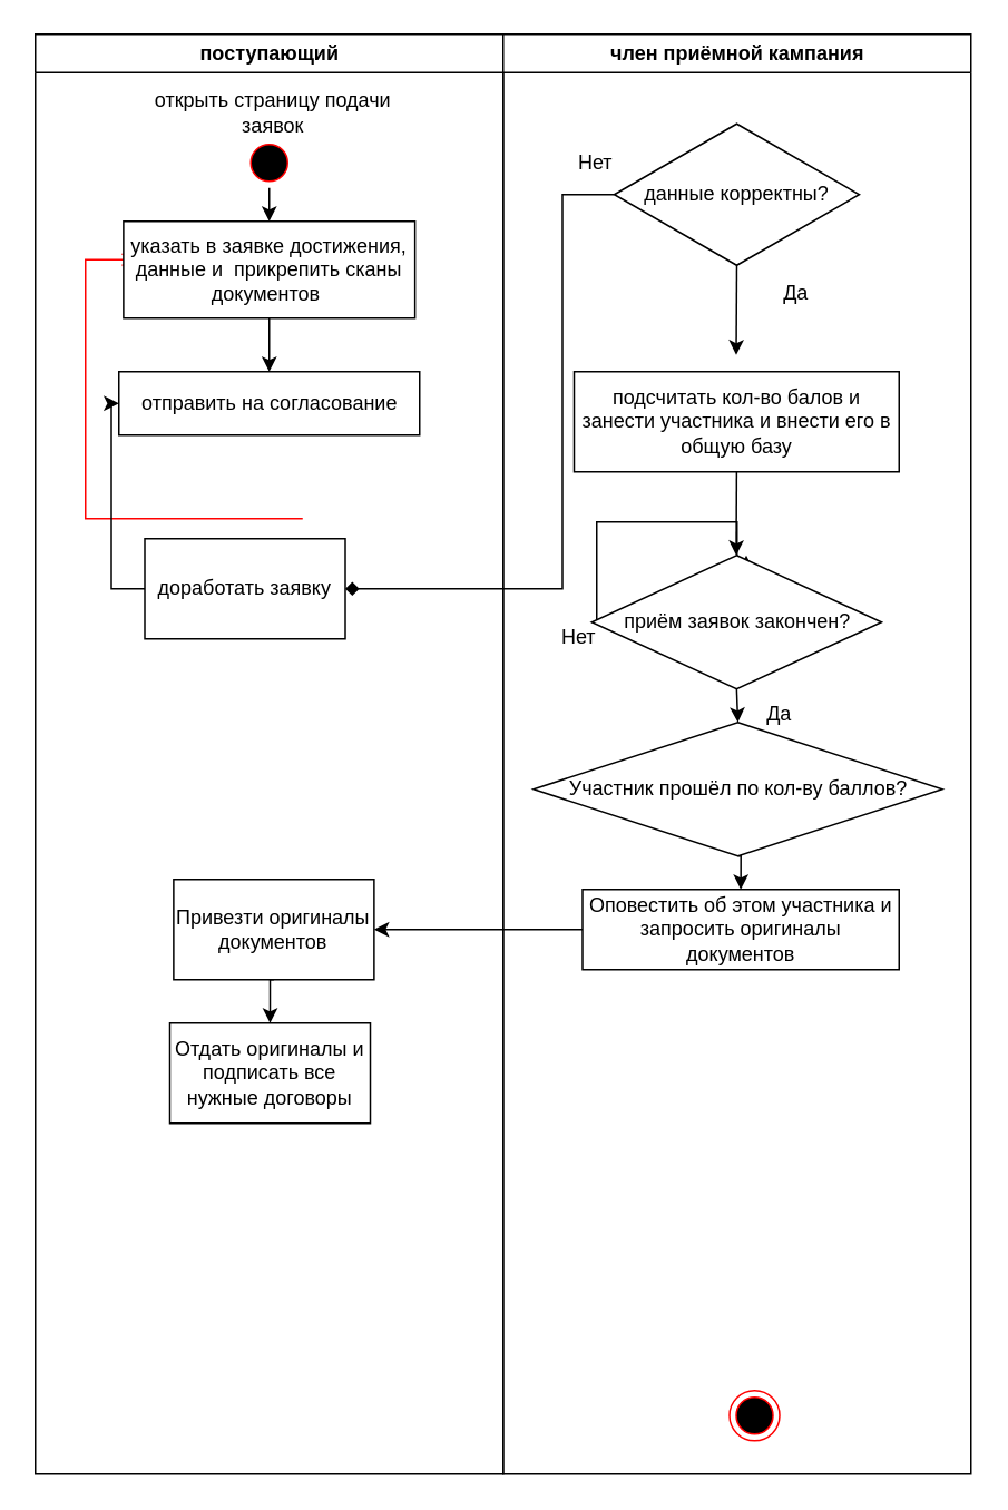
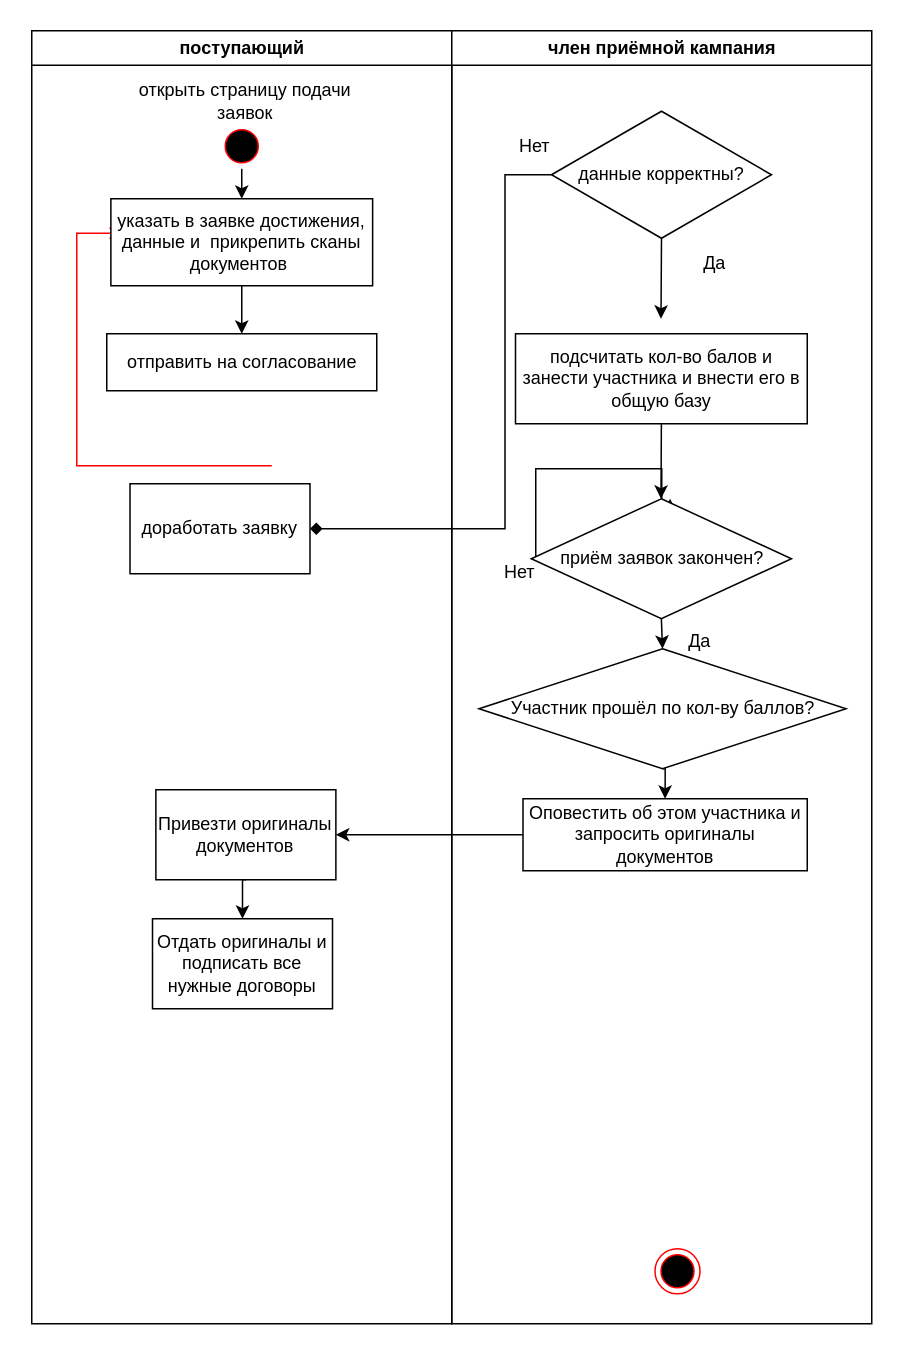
- <mxCell id="10" style="edgeStyle=orthogonalEdgeStyle;rounded=0;orthogonalLoop=1;jettySize=auto;html=1;exitX=0;exitY=0.5;exitDx=0;exitDy=0;entryX=0;entryY=0.5;entryDx=0;entryDy=0;" edge="1" parent="2" source="11" target="9"><mxGeometry relative="1" as="geometry" /></mxCell>
